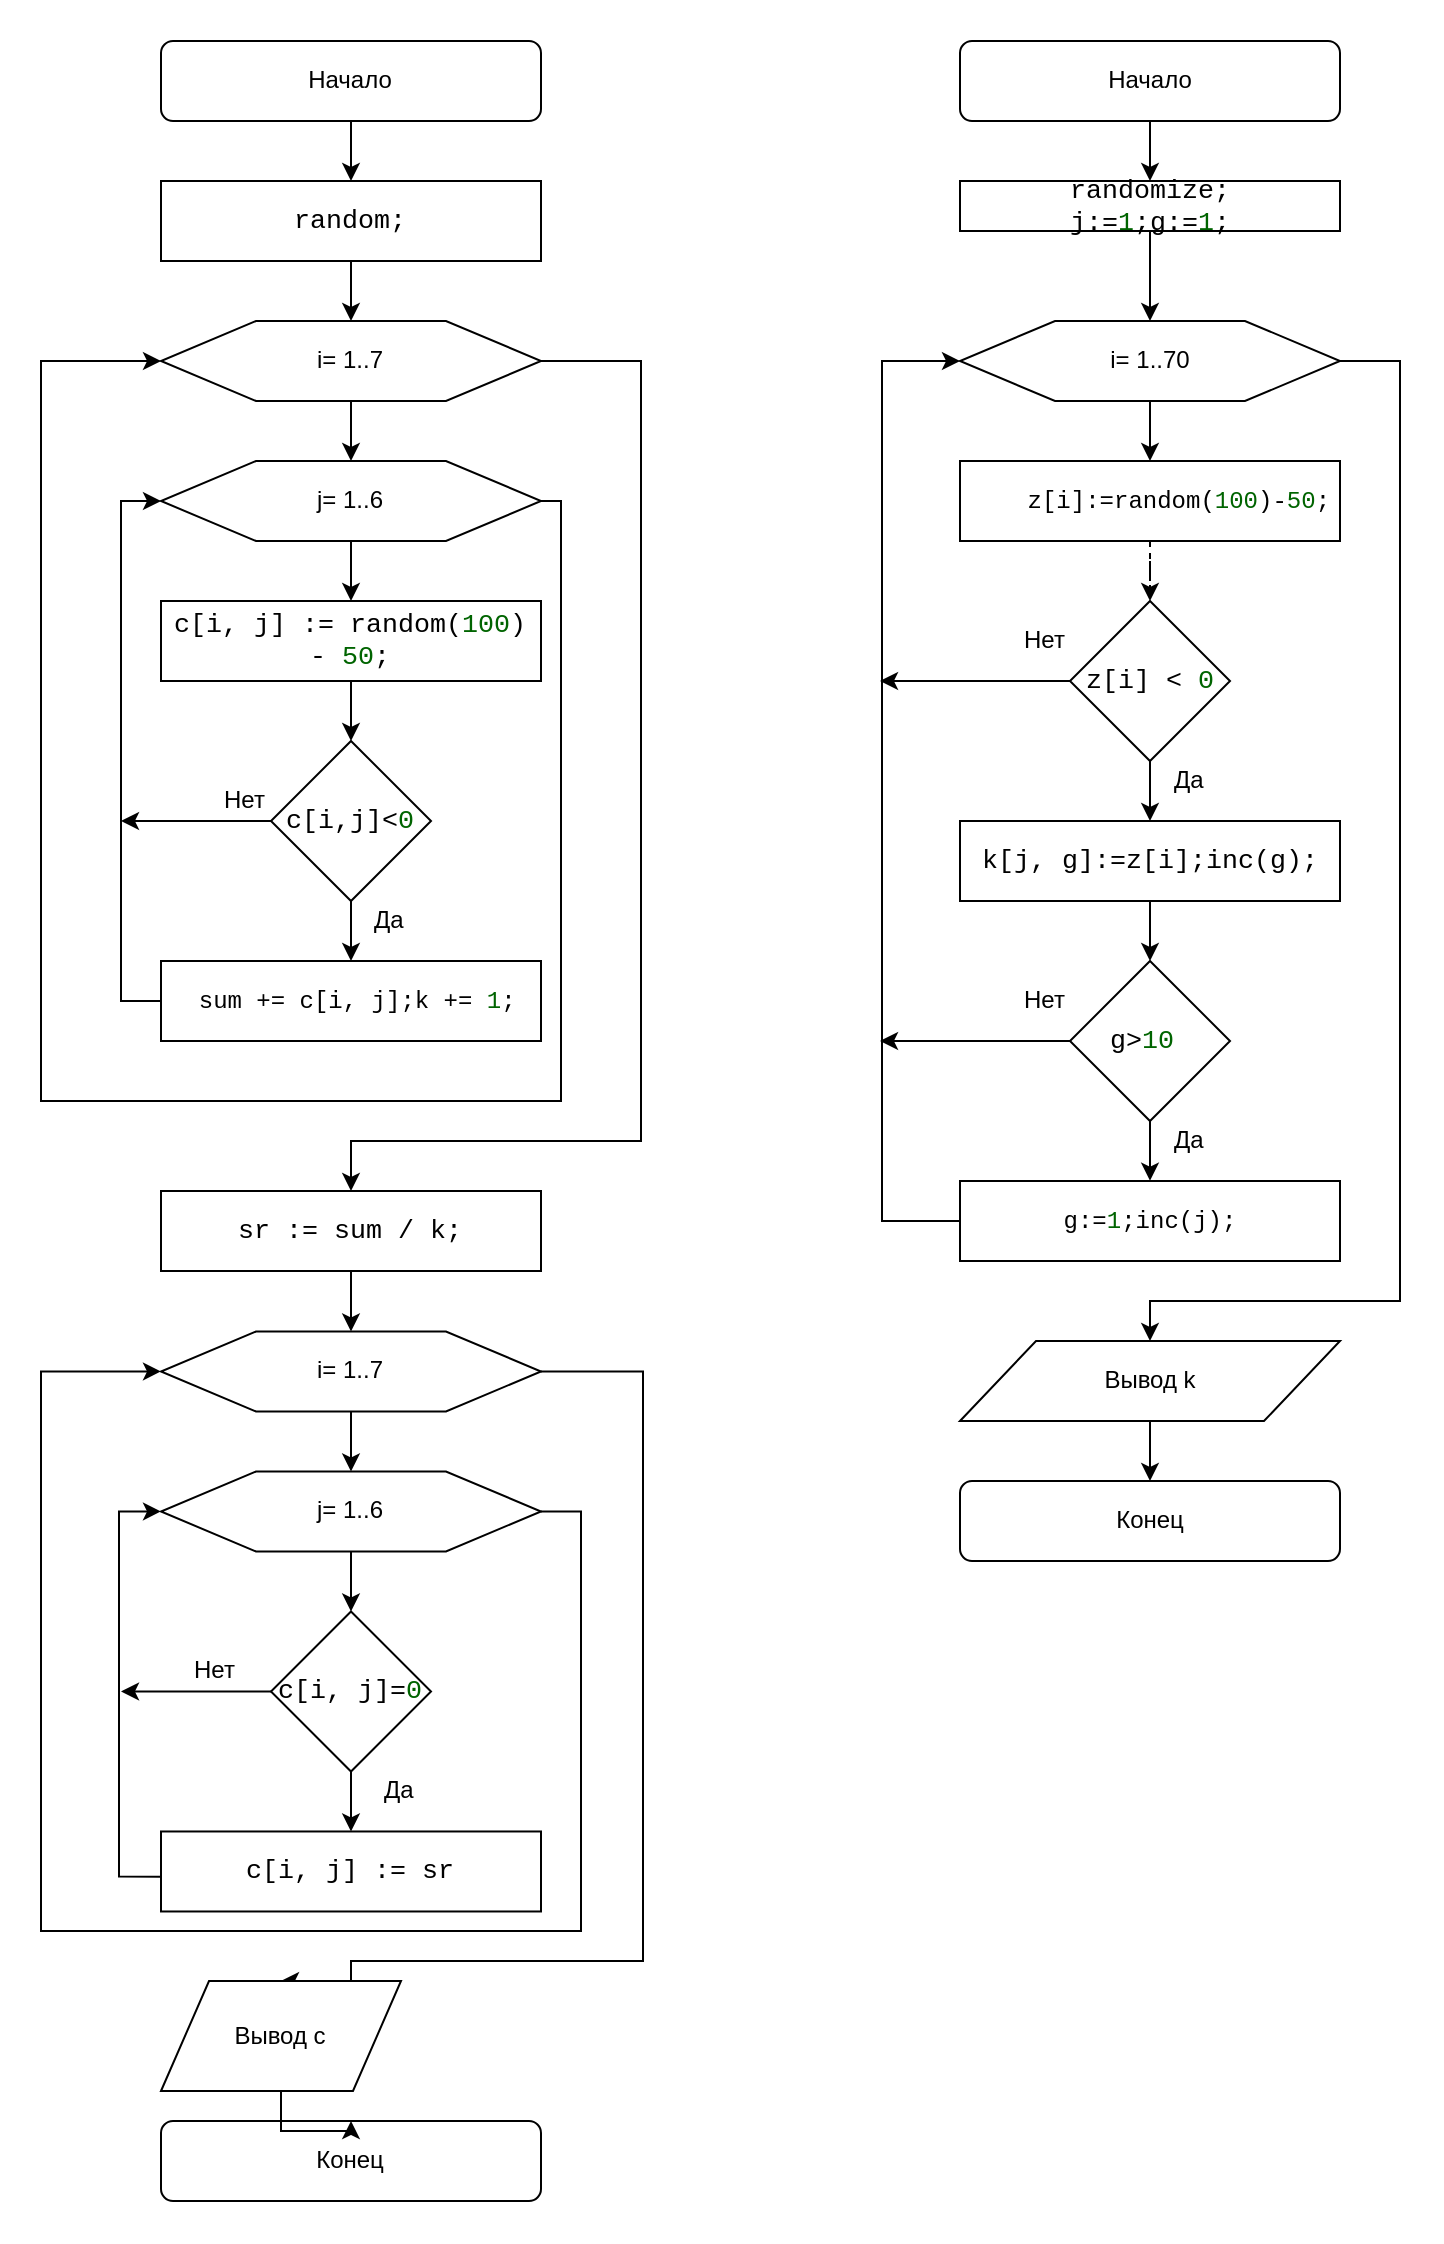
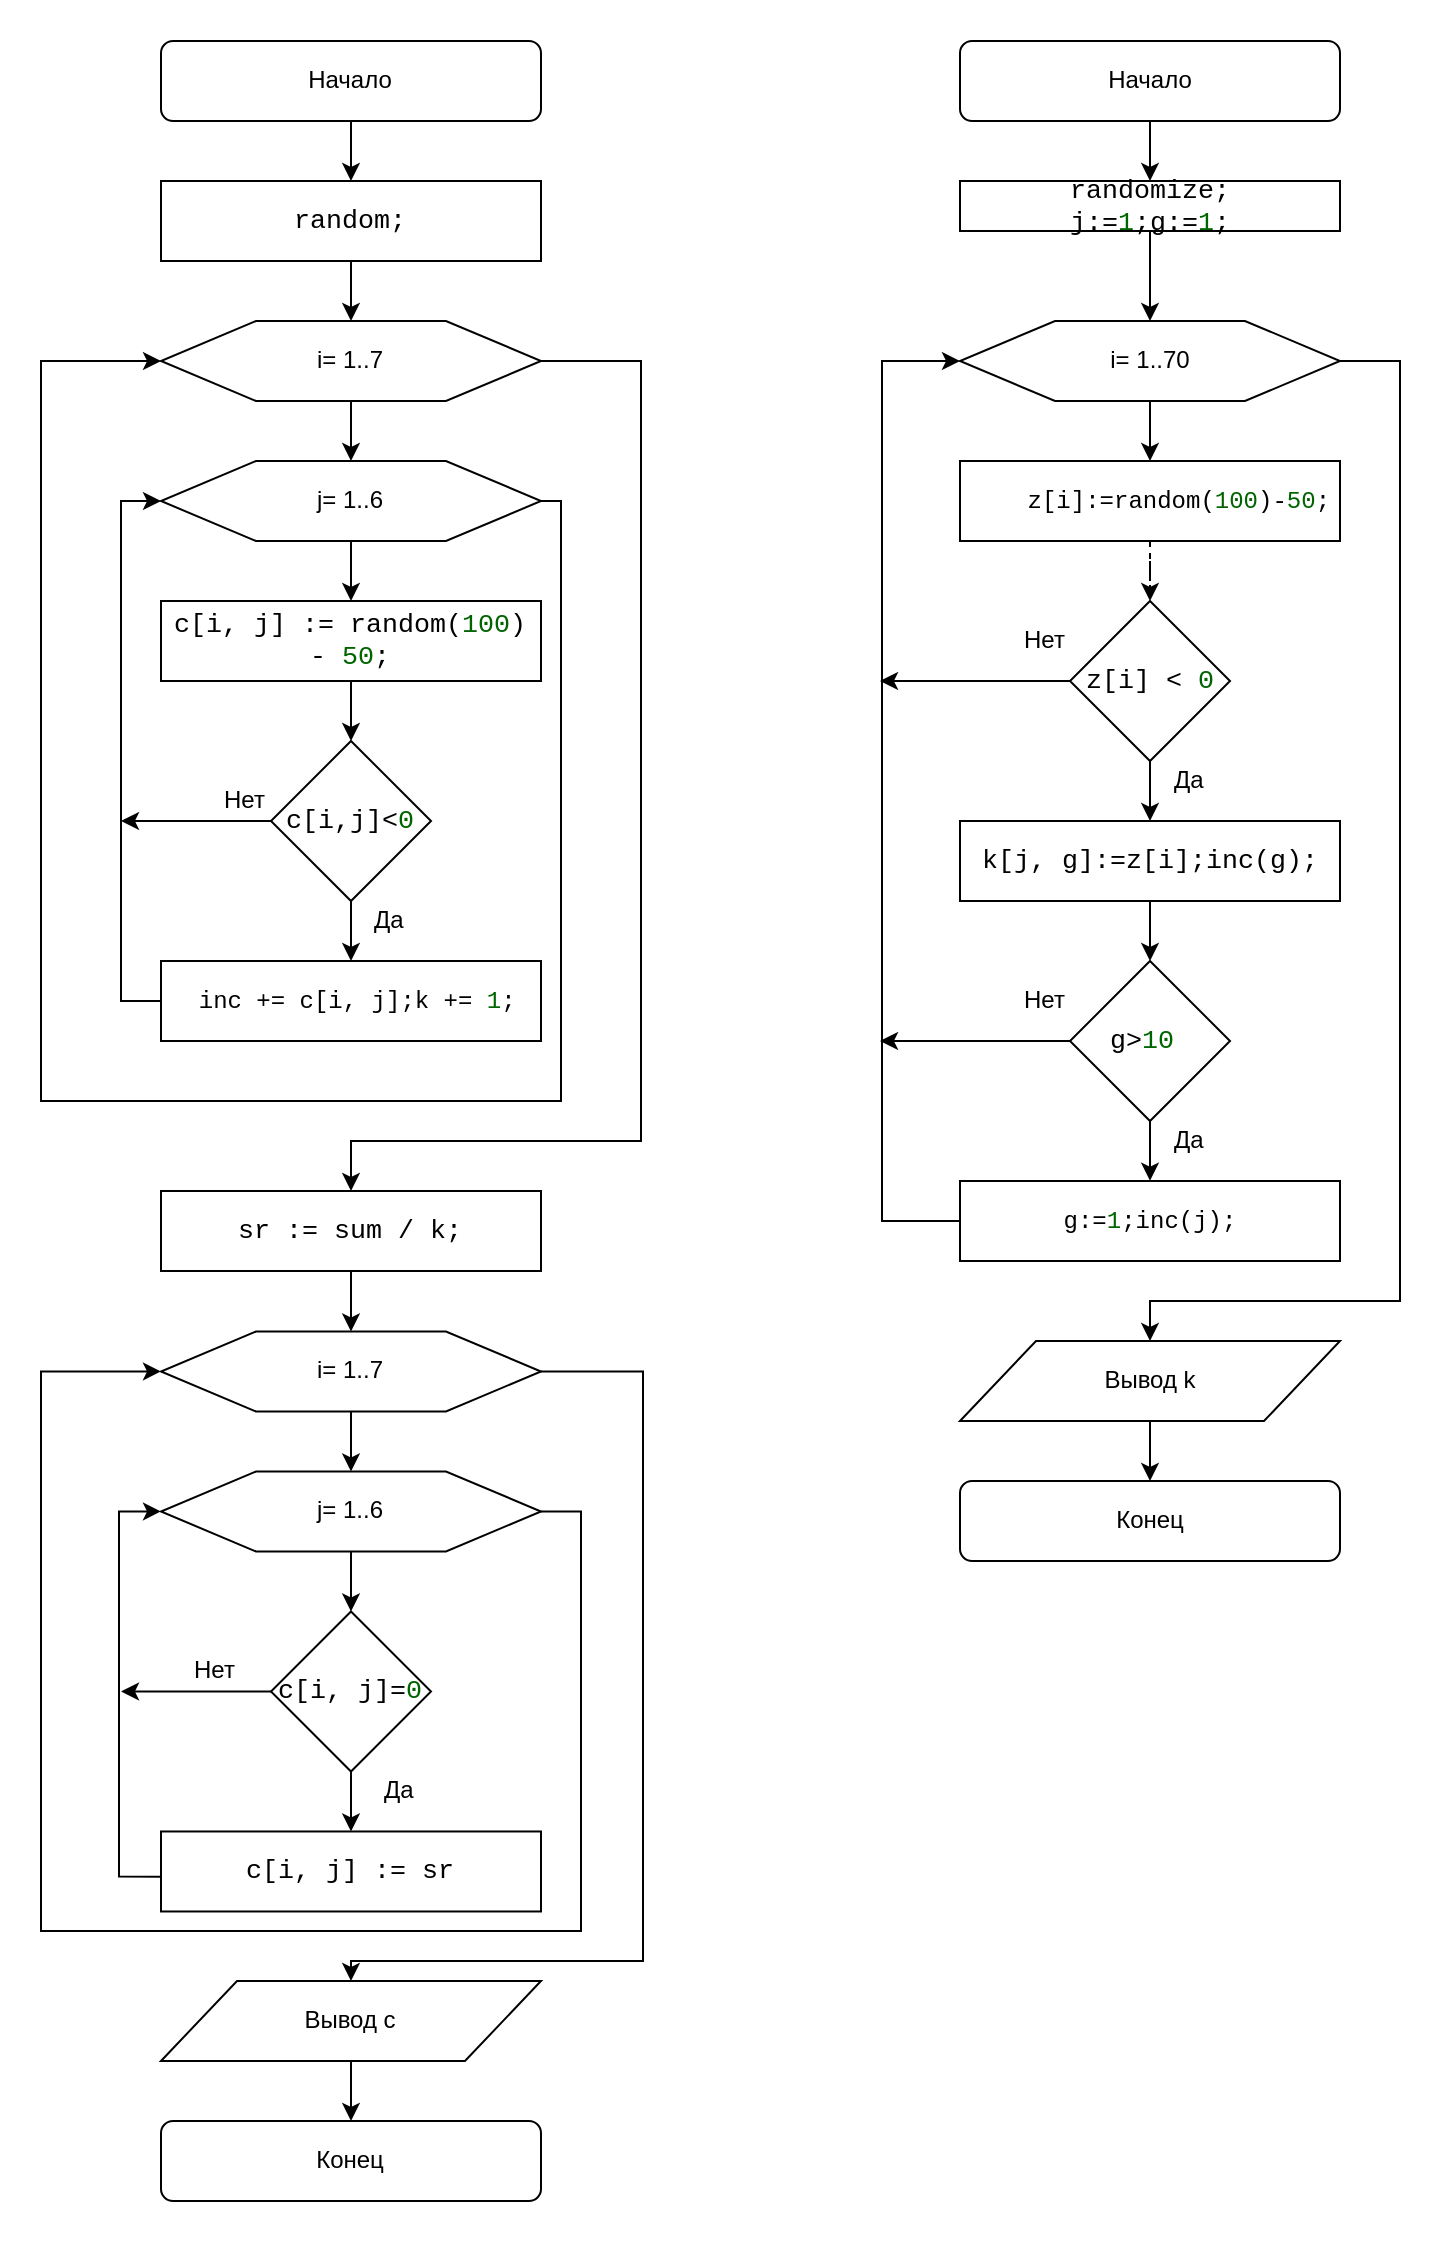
- <mxCell id="18" value="&lt;p class=&quot;MsoNormal&quot;&gt;&lt;b&gt;&lt;span style=&quot;font-family: &amp;#34;courier new&amp;#34;&quot;&gt;&amp;nbsp;&lt;/span&gt;&lt;/b&gt;&lt;span lang=&quot;EN-US&quot; style=&quot;font-family: &amp;#34;courier new&amp;#34;&quot;&gt;sum += c[i, j];&lt;/span&gt;&lt;span lang=&quot;EN-US&quot; style=&quot;font-family: &amp;#34;courier new&amp;#34;&quot;&gt;k += &lt;/span&gt;&lt;span lang=&quot;EN-US&quot; style=&quot;font-family: &amp;#34;courier new&amp;#34; ; color: darkgreen&quot;&gt;1&lt;/span&gt;&lt;span lang=&quot;EN-US&quot; style=&quot;font-family: &amp;#34;courier new&amp;#34;&quot;&gt;;&lt;/span&gt;&lt;/p&gt;" style="rounded=0;whiteSpace=wrap;html=1;" vertex="1" parent="1"><mxGeometry x="80" y="480" width="190" height="40" as="geometry" /></mxCell>
+ <mxCell id="18" value="&lt;p class=&quot;MsoNormal&quot;&gt;&lt;b&gt;&lt;span style=&quot;font-family: &amp;#34;courier new&amp;#34;&quot;&gt;&amp;nbsp;&lt;/span&gt;&lt;/b&gt;&lt;span lang=&quot;EN-US&quot; style=&quot;font-family: &amp;#34;courier new&amp;#34;&quot;&gt;inc += c[i, j];&lt;/span&gt;&lt;span lang=&quot;EN-US&quot; style=&quot;font-family: &amp;#34;courier new&amp;#34;&quot;&gt;k += &lt;/span&gt;&lt;span lang=&quot;EN-US&quot; style=&quot;font-family: &amp;#34;courier new&amp;#34; ; color: darkgreen&quot;&gt;1&lt;/span&gt;&lt;span lang=&quot;EN-US&quot; style=&quot;font-family: &amp;#34;courier new&amp;#34;&quot;&gt;;&lt;/span&gt;&lt;/p&gt;" style="rounded=0;whiteSpace=wrap;html=1;" vertex="1" parent="1"><mxGeometry x="80" y="480" width="190" height="40" as="geometry" /></mxCell>
- <mxCell id="64" value="Вывод c" style="shape=parallelogram;perimeter=parallelogramPerimeter;whiteSpace=wrap;html=1;" vertex="1" parent="1"><mxGeometry x="80" y="990" width="120" height="55" as="geometry" /></mxCell>
+ <mxCell id="64" value="Вывод c" style="shape=parallelogram;perimeter=parallelogramPerimeter;whiteSpace=wrap;html=1;" vertex="1" parent="1"><mxGeometry x="80" y="990" width="190" height="40" as="geometry" /></mxCell>
